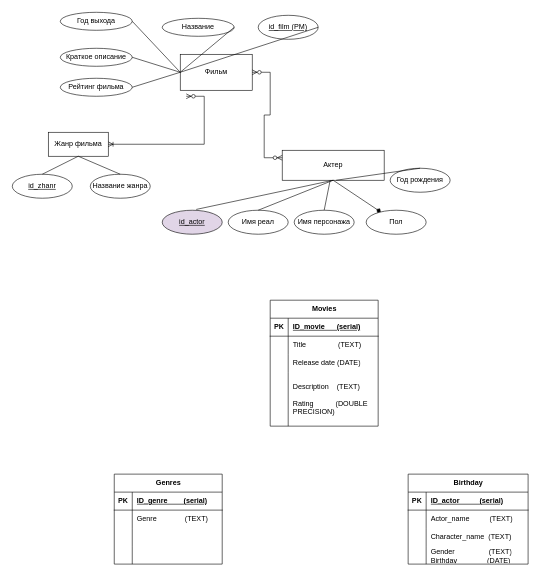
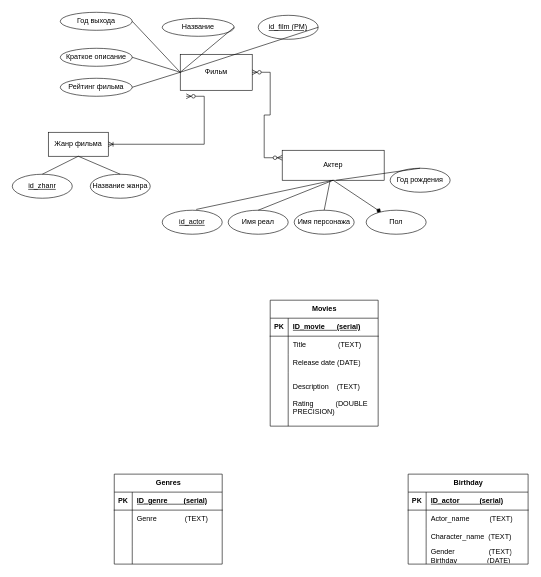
- <mxCell id="15" value="id_actor" style="ellipse;whiteSpace=wrap;html=1;align=center;fontStyle=4;fillColor=#e1d5e7;" parent="1" vertex="1"><mxGeometry x="270" y="350" width="100" height="40" as="geometry" /></mxCell>
+ <mxCell id="15" value="id_actor" style="ellipse;whiteSpace=wrap;html=1;align=center;fontStyle=4;" parent="1" vertex="1"><mxGeometry x="270" y="350" width="100" height="40" as="geometry" /></mxCell>
